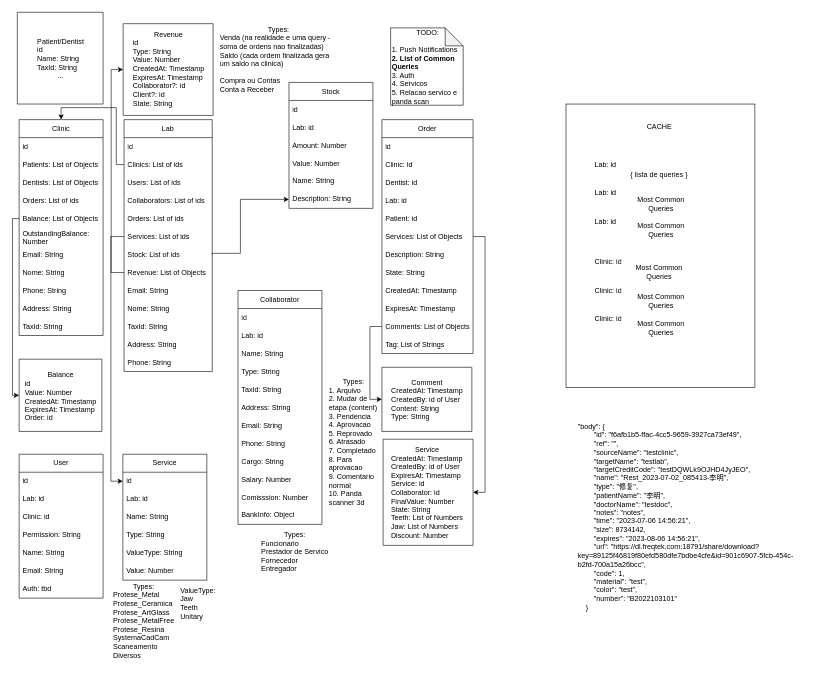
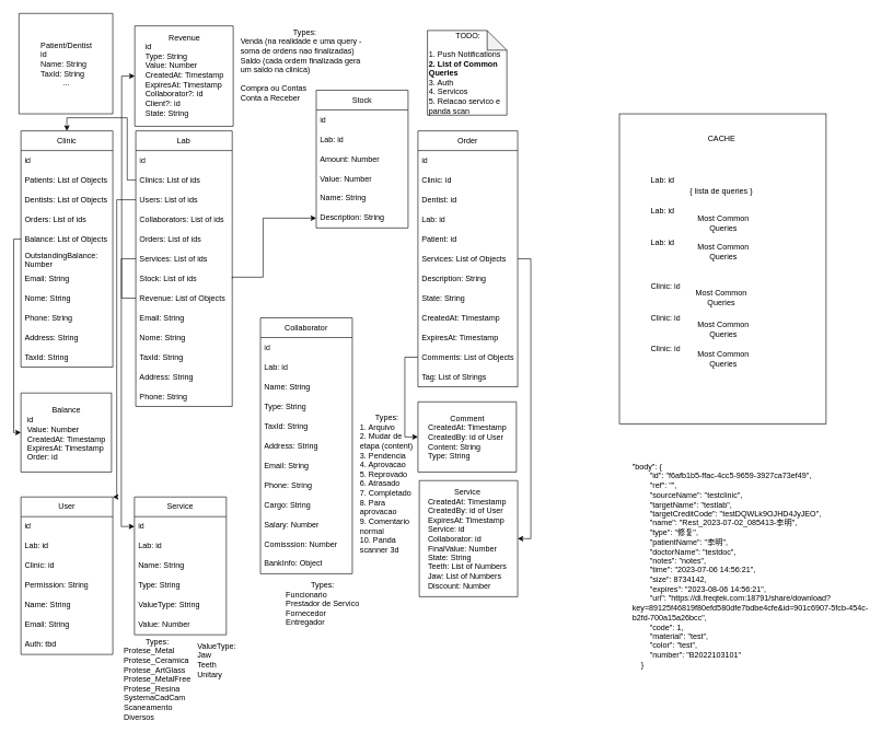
+ <mxCell id="102" style="edgeStyle=orthogonalEdgeStyle;rounded=0;orthogonalLoop=1;jettySize=auto;html=1;entryX=1;entryY=0;entryDx=0;entryDy=0;" edge="1" parent="1" source="17" target="41"><mxGeometry relative="1" as="geometry"><Array as="points"><mxPoint x="177" y="304" /><mxPoint x="177" y="757" /></Array></mxGeometry></mxCell>
